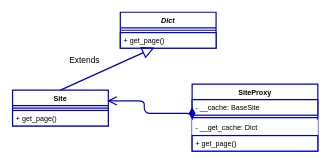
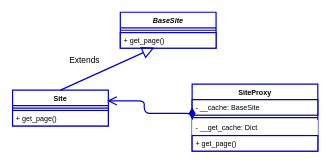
- <mxCell id="2" value="Dict" style="swimlane;fontStyle=3;align=center;verticalAlign=top;childLayout=stackLayout;horizontal=1;startSize=26;horizontalStack=0;resizeParent=1;resizeParentMax=0;resizeLast=0;collapsible=1;marginBottom=0;fontColor=#000000;strokeColor=#0000CC;strokeWidth=2;fillColor=#FFFFFF;" parent="1" vertex="1"><mxGeometry x="200" y="20" width="160" height="60" as="geometry" /></mxCell>
+ <mxCell id="2" value="BaseSite" style="swimlane;fontStyle=3;align=center;verticalAlign=top;childLayout=stackLayout;horizontal=1;startSize=26;horizontalStack=0;resizeParent=1;resizeParentMax=0;resizeLast=0;collapsible=1;marginBottom=0;fontColor=#000000;strokeColor=#0000CC;strokeWidth=2;fillColor=#FFFFFF;" parent="1" vertex="1"><mxGeometry x="200" y="20" width="160" height="60" as="geometry" /></mxCell>
